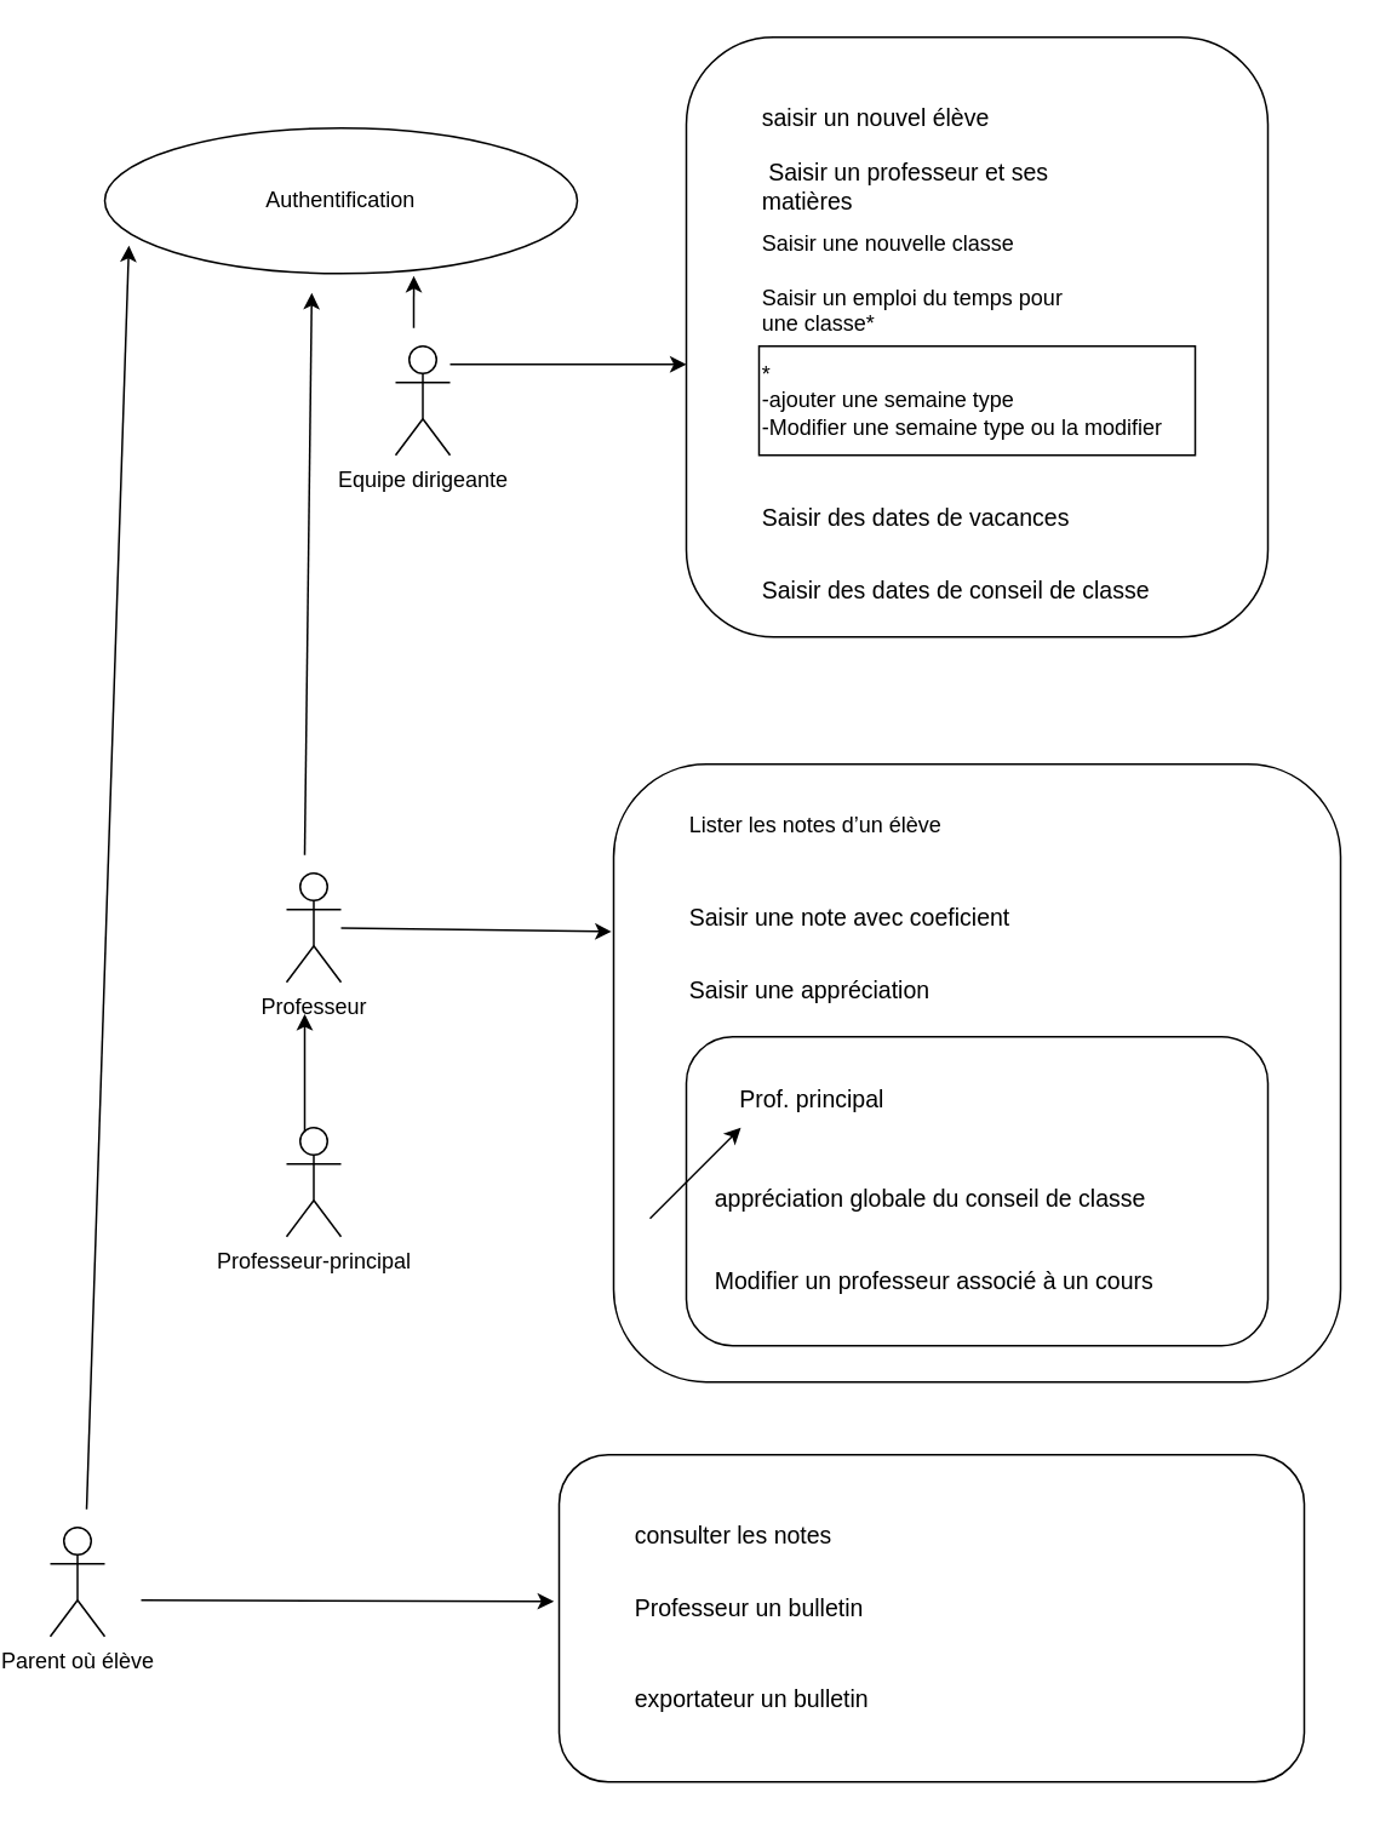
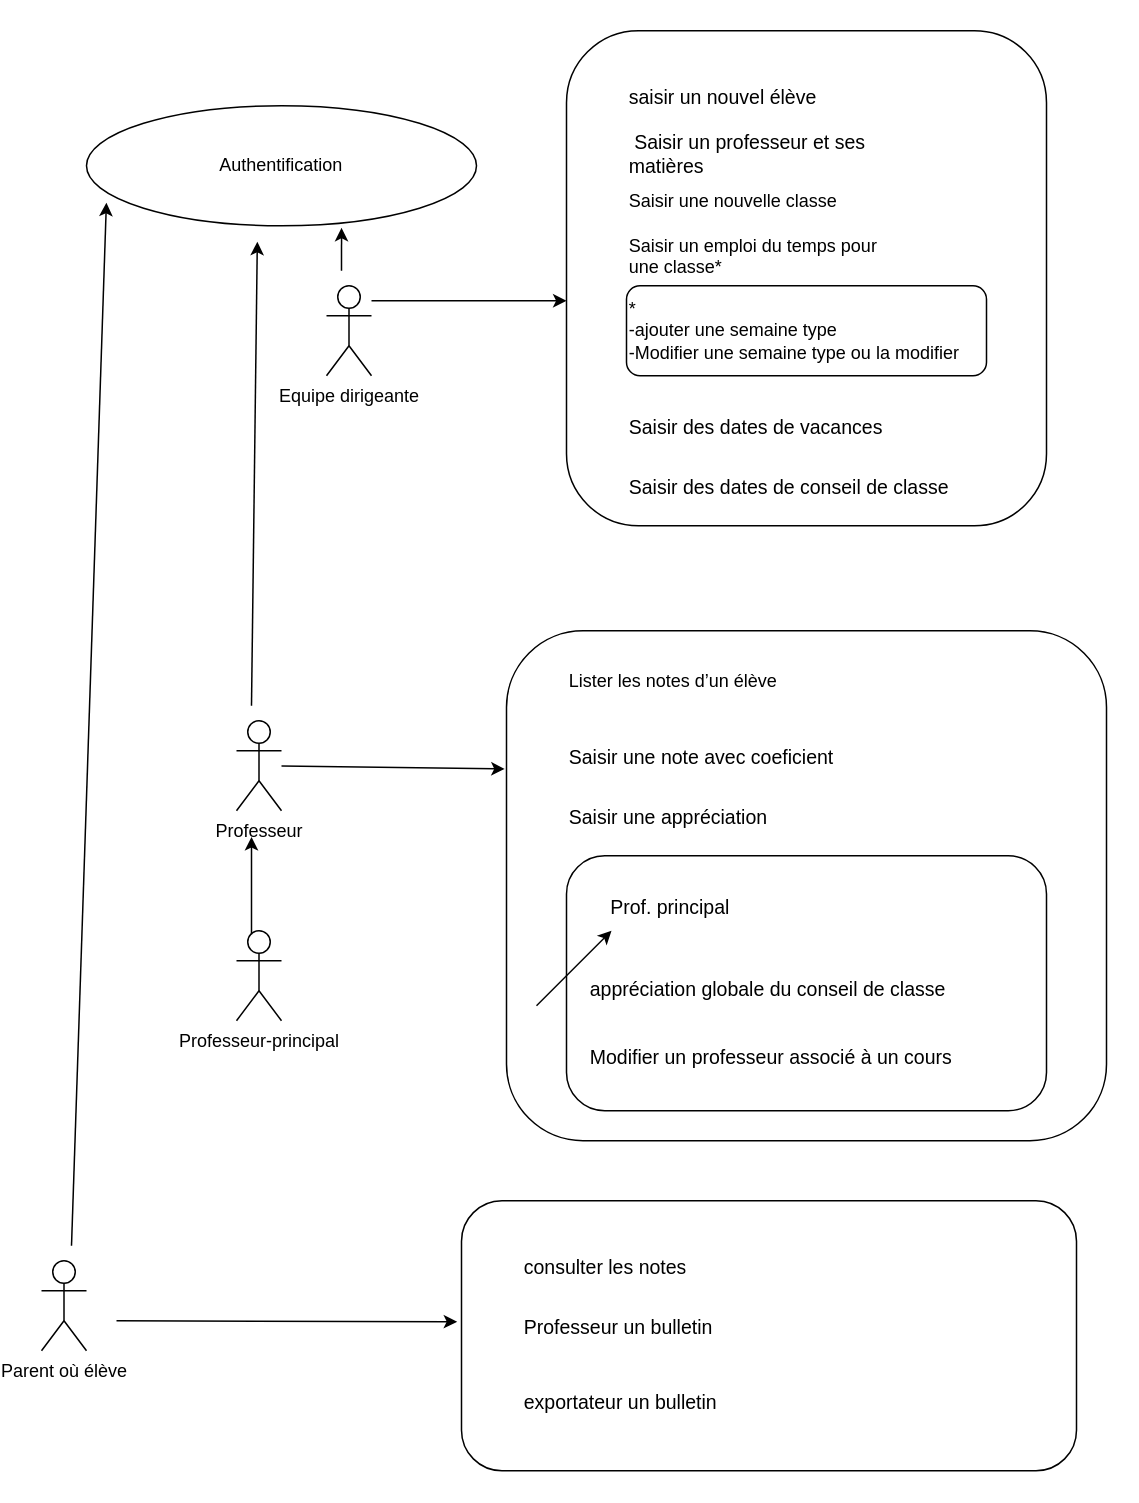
- <mxCell id="9" value="*&lt;div&gt;&lt;span style=&quot;background-color: initial;&quot;&gt;-ajouter une semaine type&lt;/span&gt;&lt;/div&gt;&lt;div&gt;&lt;span style=&quot;background-color: initial;&quot;&gt;-Modifier une semaine type ou la modifier&lt;/span&gt;&lt;/div&gt;" style="whiteSpace=wrap;html=1;align=left;rounded=0;" vertex="1" parent="1"><mxGeometry x="410" y="190" width="240" height="60" as="geometry" /></mxCell>
+ <mxCell id="9" value="*&lt;div&gt;&lt;span style=&quot;background-color: initial;&quot;&gt;-ajouter une semaine type&lt;/span&gt;&lt;/div&gt;&lt;div&gt;&lt;span style=&quot;background-color: initial;&quot;&gt;-Modifier une semaine type ou la modifier&lt;/span&gt;&lt;/div&gt;" style="rounded=1;whiteSpace=wrap;html=1;align=left;" vertex="1" parent="1"><mxGeometry x="410" y="190" width="240" height="60" as="geometry" /></mxCell>
